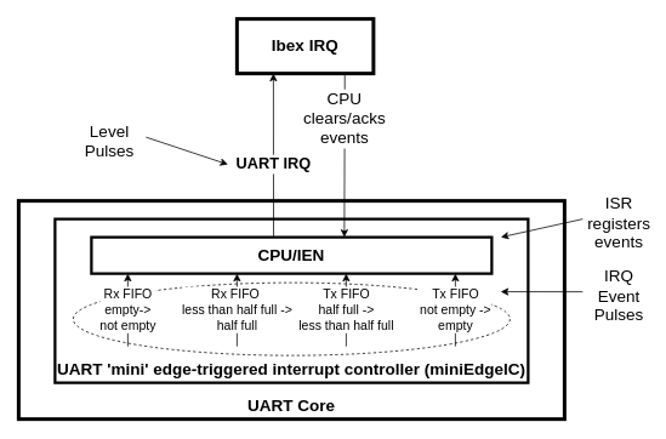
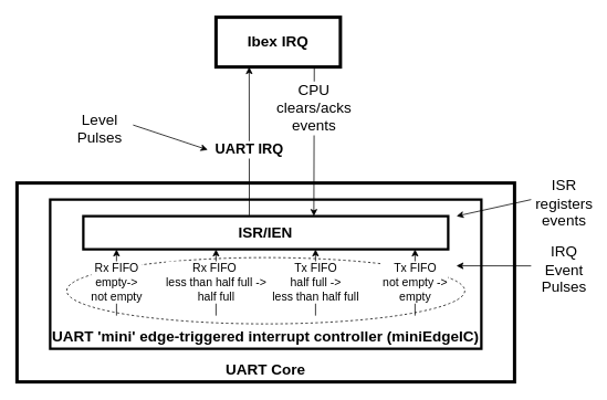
- <mxCell id="6" value="CPU/IEN" style="rounded=0;whiteSpace=wrap;html=1;fontSize=18;fontStyle=1;strokeWidth=3;" parent="1" vertex="1"><mxGeometry x="100" y="260" width="440" height="40" as="geometry" /></mxCell>
+ <mxCell id="6" value="ISR/IEN" style="rounded=0;whiteSpace=wrap;html=1;fontSize=18;fontStyle=1;strokeWidth=3;" parent="1" vertex="1"><mxGeometry x="100" y="260" width="440" height="40" as="geometry" /></mxCell>
